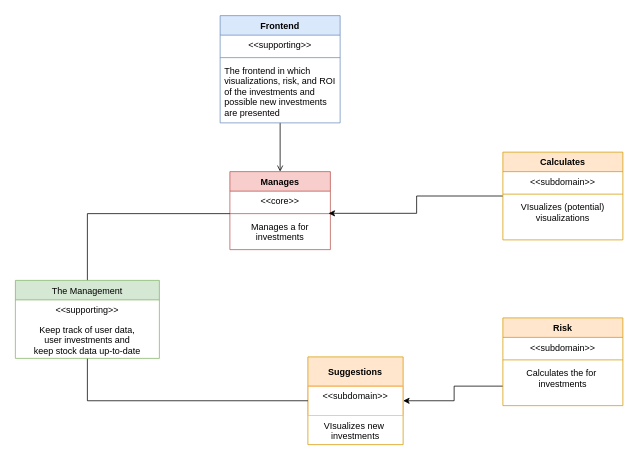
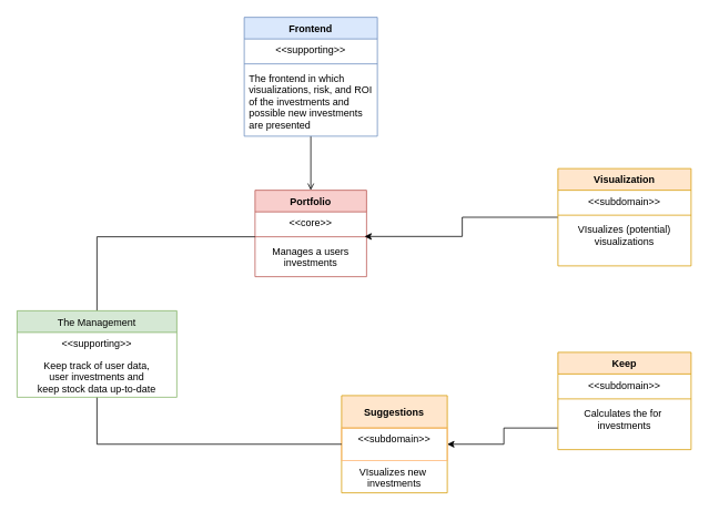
- <mxCell id="10" value="Calculates" style="swimlane;fontStyle=1;align=center;verticalAlign=top;childLayout=stackLayout;horizontal=1;startSize=26;horizontalStack=0;resizeParent=1;resizeParentMax=0;resizeLast=0;collapsible=1;marginBottom=0;fillColor=#ffe6cc;strokeColor=#d79b00;" parent="1" vertex="1"><mxGeometry x="670" y="202" width="160" height="117" as="geometry" /></mxCell>
+ <mxCell id="10" value="Visualization" style="swimlane;fontStyle=1;align=center;verticalAlign=top;childLayout=stackLayout;horizontal=1;startSize=26;horizontalStack=0;resizeParent=1;resizeParentMax=0;resizeLast=0;collapsible=1;marginBottom=0;fillColor=#ffe6cc;strokeColor=#d79b00;" parent="1" vertex="1"><mxGeometry x="670" y="202" width="160" height="117" as="geometry" /></mxCell>
- <mxCell id="2" value="Manages" style="swimlane;fontStyle=1;align=center;verticalAlign=top;childLayout=stackLayout;horizontal=1;startSize=26;horizontalStack=0;resizeParent=1;resizeParentMax=0;resizeLast=0;collapsible=1;marginBottom=0;fillColor=#f8cecc;strokeColor=#b85450;" parent="1" vertex="1"><mxGeometry x="306" y="228" width="134" height="104" as="geometry" /></mxCell>
+ <mxCell id="2" value="Portfolio" style="swimlane;fontStyle=1;align=center;verticalAlign=top;childLayout=stackLayout;horizontal=1;startSize=26;horizontalStack=0;resizeParent=1;resizeParentMax=0;resizeLast=0;collapsible=1;marginBottom=0;fillColor=#f8cecc;strokeColor=#b85450;" parent="1" vertex="1"><mxGeometry x="306" y="228" width="134" height="104" as="geometry" /></mxCell>
- <mxCell id="5" value="Manages a for &#10;investments&#10;" style="text;strokeColor=none;fillColor=none;align=center;verticalAlign=top;spacingLeft=4;spacingRight=4;overflow=hidden;rotatable=0;points=[[0,0.5],[1,0.5]];portConstraint=eastwest;" parent="2" vertex="1"><mxGeometry y="60" width="134" height="44" as="geometry" /></mxCell>
+ <mxCell id="5" value="Manages a users &#10;investments&#10;" style="text;strokeColor=none;fillColor=none;align=center;verticalAlign=top;spacingLeft=4;spacingRight=4;overflow=hidden;rotatable=0;points=[[0,0.5],[1,0.5]];portConstraint=eastwest;" parent="2" vertex="1"><mxGeometry y="60" width="134" height="44" as="geometry" /></mxCell>
- <mxCell id="15" value="Risk" style="swimlane;fontStyle=1;align=center;verticalAlign=top;childLayout=stackLayout;horizontal=1;startSize=26;horizontalStack=0;resizeParent=1;resizeParentMax=0;resizeLast=0;collapsible=1;marginBottom=0;fillColor=#ffe6cc;strokeColor=#d79b00;" parent="1" vertex="1"><mxGeometry x="670" y="423" width="160" height="117" as="geometry" /></mxCell>
+ <mxCell id="15" value="Keep" style="swimlane;fontStyle=1;align=center;verticalAlign=top;childLayout=stackLayout;horizontal=1;startSize=26;horizontalStack=0;resizeParent=1;resizeParentMax=0;resizeLast=0;collapsible=1;marginBottom=0;fillColor=#ffe6cc;strokeColor=#d79b00;" parent="1" vertex="1"><mxGeometry x="670" y="423" width="160" height="117" as="geometry" /></mxCell>
